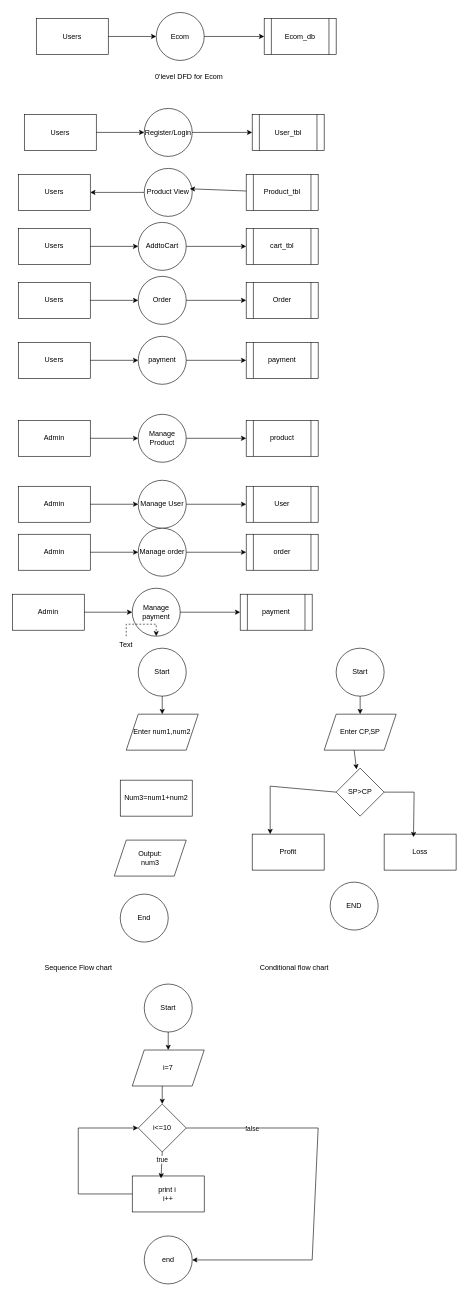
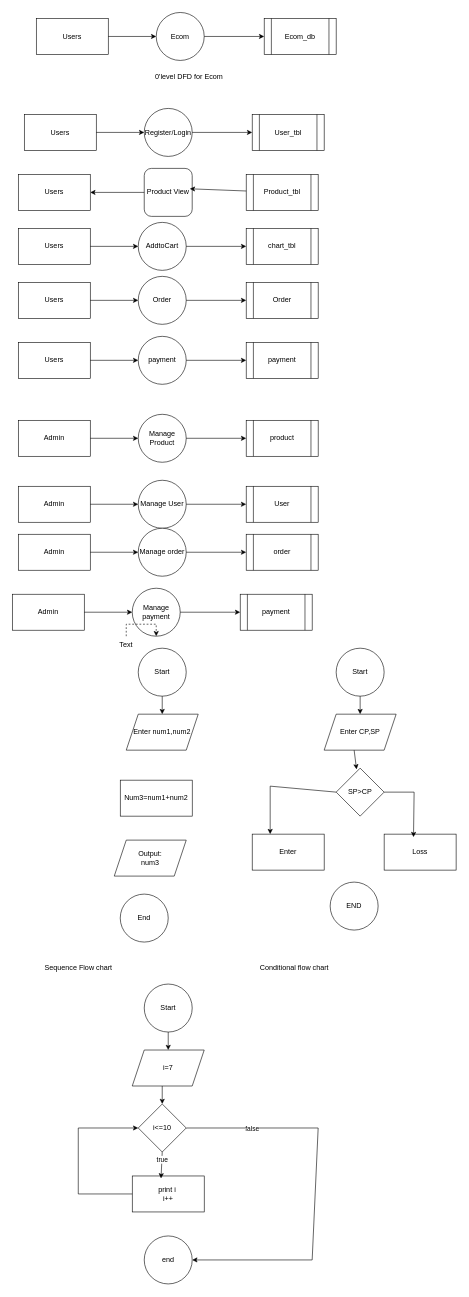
- <mxCell id="14" value="Product View" style="ellipse;whiteSpace=wrap;html=1;aspect=fixed;" vertex="1" parent="1"><mxGeometry x="240" y="280" width="80" height="80" as="geometry" /></mxCell>
+ <mxCell id="14" value="Product View" style="whiteSpace=wrap;html=1;aspect=fixed;rounded=1;" vertex="1" parent="1"><mxGeometry x="240" y="280" width="80" height="80" as="geometry" /></mxCell>
- <mxCell id="20" value="cart_tbl" style="shape=process;whiteSpace=wrap;html=1;backgroundOutline=1;" vertex="1" parent="1"><mxGeometry x="410" y="380" width="120" height="60" as="geometry" /></mxCell>
+ <mxCell id="20" value="chart_tbl" style="shape=process;whiteSpace=wrap;html=1;backgroundOutline=1;" vertex="1" parent="1"><mxGeometry x="410" y="380" width="120" height="60" as="geometry" /></mxCell>
- <mxCell id="65" value="Profit" style="rounded=0;whiteSpace=wrap;html=1;" vertex="1" parent="1"><mxGeometry x="420" y="1390" width="120" height="60" as="geometry" /></mxCell>
+ <mxCell id="65" value="Enter" style="rounded=0;whiteSpace=wrap;html=1;" vertex="1" parent="1"><mxGeometry x="420" y="1390" width="120" height="60" as="geometry" /></mxCell>
